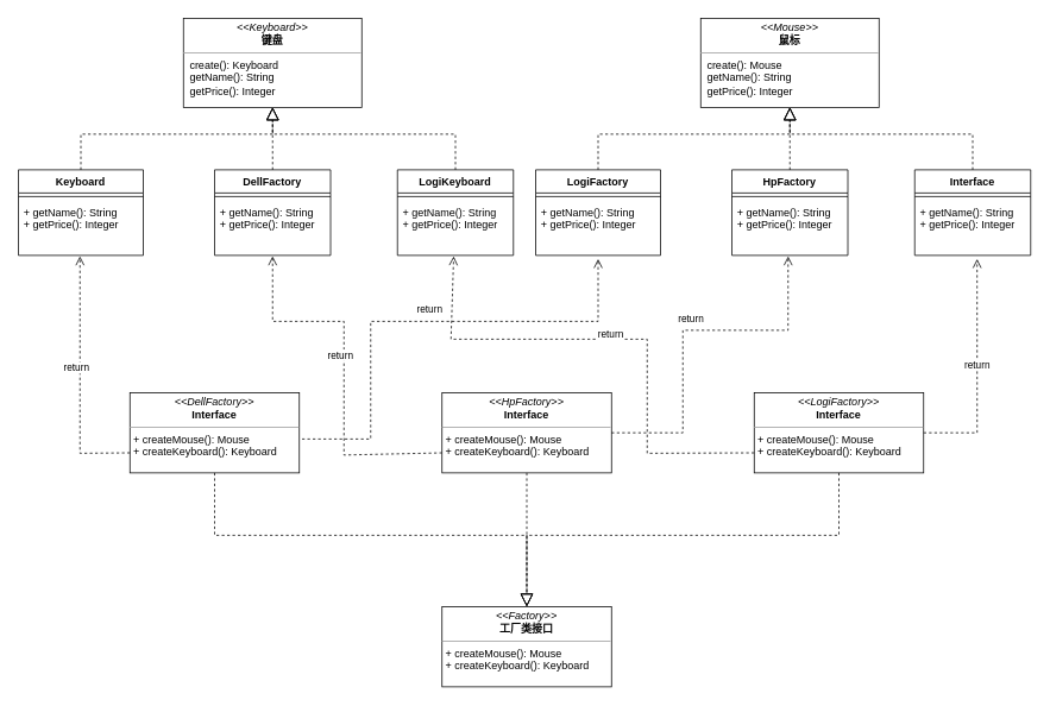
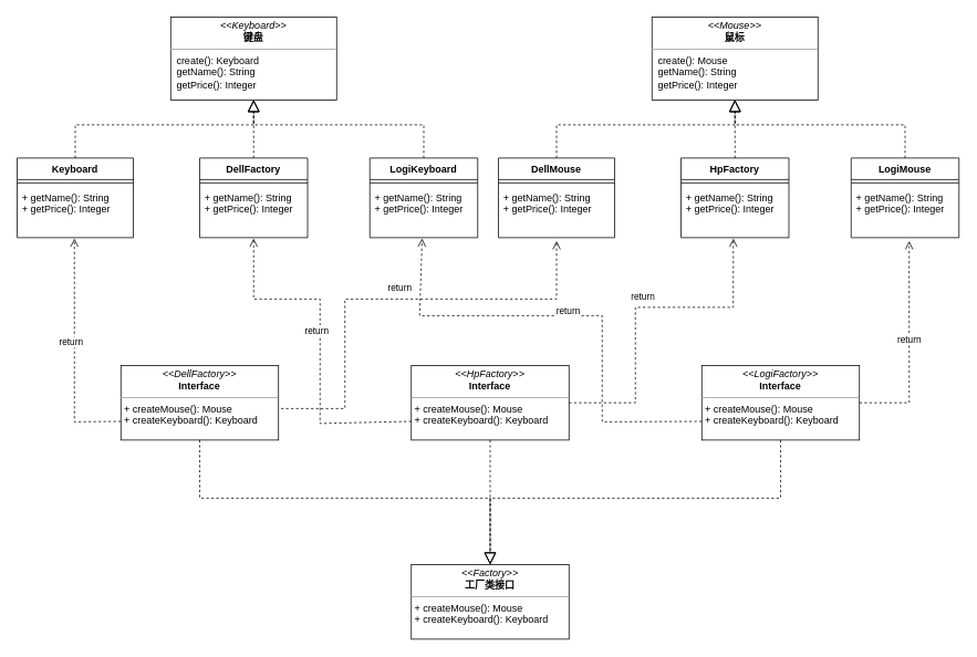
- <mxCell id="3" value="LogiFactory" style="swimlane;fontStyle=1;align=center;verticalAlign=top;childLayout=stackLayout;horizontal=1;startSize=26;horizontalStack=0;resizeParent=1;resizeParentMax=0;resizeLast=0;collapsible=1;marginBottom=0;" vertex="1" parent="1"><mxGeometry x="600" y="190" width="140" height="96" as="geometry" /></mxCell>
+ <mxCell id="3" value="DellMouse" style="swimlane;fontStyle=1;align=center;verticalAlign=top;childLayout=stackLayout;horizontal=1;startSize=26;horizontalStack=0;resizeParent=1;resizeParentMax=0;resizeLast=0;collapsible=1;marginBottom=0;" vertex="1" parent="1"><mxGeometry x="600" y="190" width="140" height="96" as="geometry" /></mxCell>
- <mxCell id="12" value="Interface" style="swimlane;fontStyle=1;align=center;verticalAlign=top;childLayout=stackLayout;horizontal=1;startSize=26;horizontalStack=0;resizeParent=1;resizeParentMax=0;resizeLast=0;collapsible=1;marginBottom=0;" vertex="1" parent="1"><mxGeometry x="1025" y="190" width="130" height="96" as="geometry" /></mxCell>
+ <mxCell id="12" value="LogiMouse" style="swimlane;fontStyle=1;align=center;verticalAlign=top;childLayout=stackLayout;horizontal=1;startSize=26;horizontalStack=0;resizeParent=1;resizeParentMax=0;resizeLast=0;collapsible=1;marginBottom=0;" vertex="1" parent="1"><mxGeometry x="1025" y="190" width="130" height="96" as="geometry" /></mxCell>
